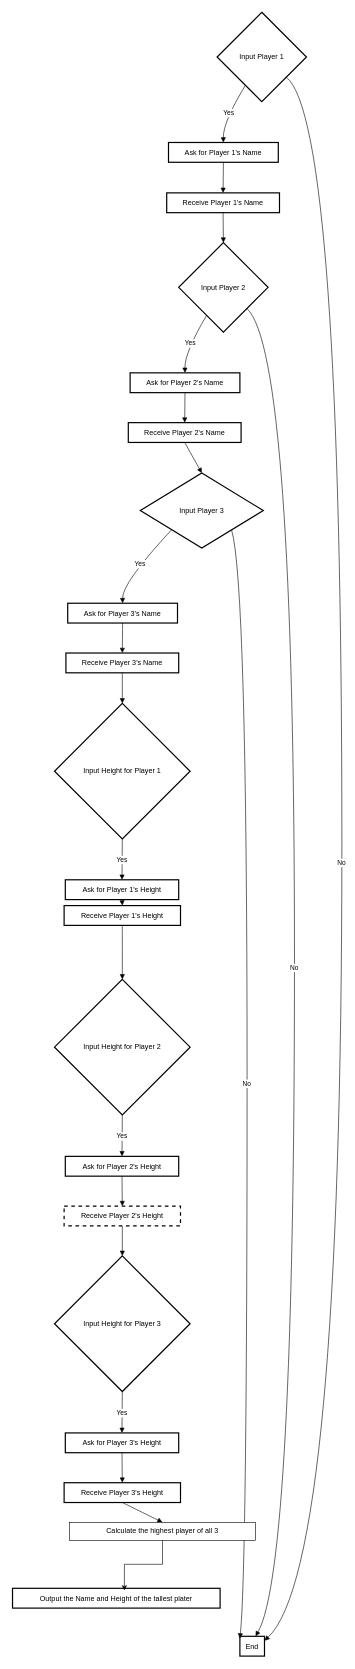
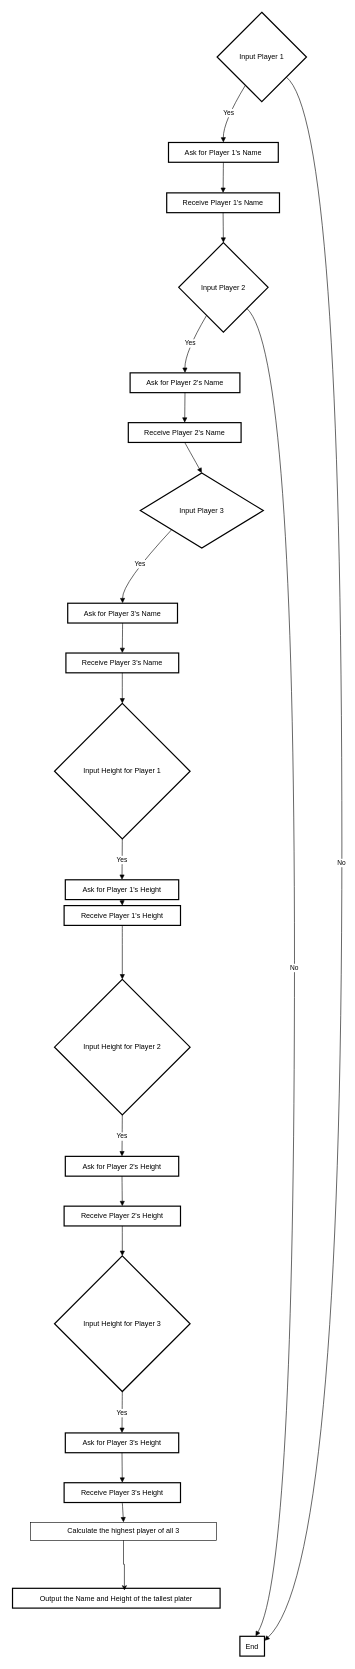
- <mxCell id="42" value="No" style="curved=1;startArrow=none;endArrow=block;exitX=0.97;exitY=1;entryX=-0.01;entryY=0.1;" parent="1" source="8" target="21" edge="1"><mxGeometry relative="1" as="geometry"><Array as="points"><mxPoint x="411" y="971" /><mxPoint x="411" y="2613" /></Array></mxGeometry></mxCell>
- <mxCell id="16" value="Receive Player 2's Height" style="whiteSpace=wrap;strokeWidth=2;dashed=1;" parent="1" vertex="1"><mxGeometry x="106" y="2010" width="194" height="33" as="geometry" /></mxCell>
+ <mxCell id="16" value="Receive Player 2's Height" style="whiteSpace=wrap;strokeWidth=2;" parent="1" vertex="1"><mxGeometry x="106" y="2010" width="194" height="33" as="geometry" /></mxCell>
- <mxCell id="43" value="Calculate the highest player of all 3" style="rounded=0;whiteSpace=wrap;html=1;" vertex="1" parent="1"><mxGeometry x="115" y="2537" width="310" height="30" as="geometry" /></mxCell>
+ <mxCell id="43" value="Calculate the highest player of all 3" style="rounded=0;whiteSpace=wrap;html=1;" vertex="1" parent="1"><mxGeometry x="50" y="2537" width="310" height="30" as="geometry" /></mxCell>
